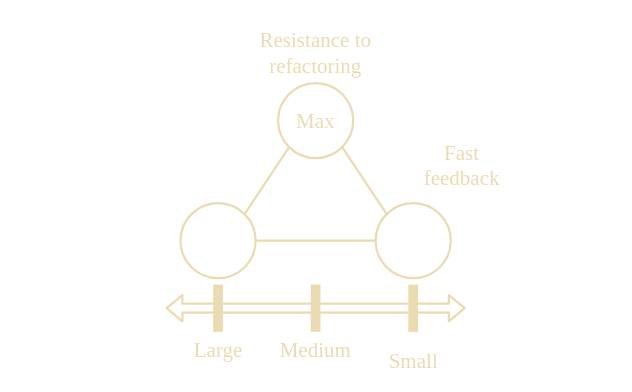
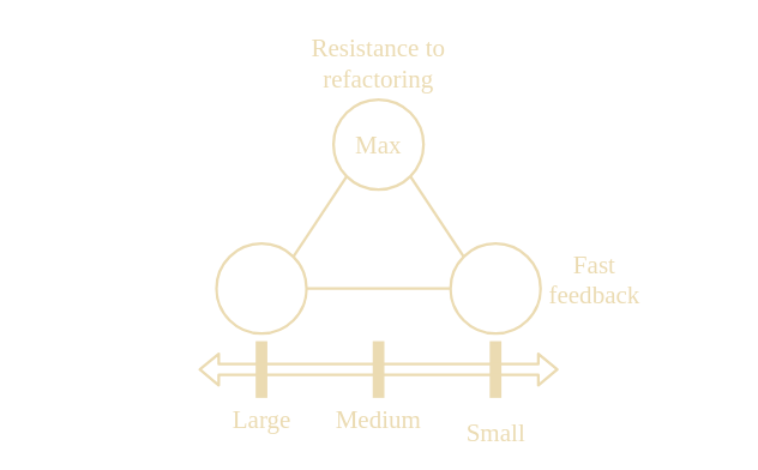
- <mxCell id="10" value="Fast feedback" style="text;fontSize=28;align=center;verticalAlign=middle;html=1;fontColor=#EBDBB2;whiteSpace=wrap;fontFamily=Work Sans;FType=g;" parent="1" vertex="1"><mxGeometry x="555" y="180" width="120" height="80" as="geometry" /></mxCell>
+ <mxCell id="10" value="Fast feedback" style="text;fontSize=28;align=center;verticalAlign=middle;html=1;fontColor=#EBDBB2;whiteSpace=wrap;fontFamily=Work Sans;FType=g;" parent="1" vertex="1"><mxGeometry x="600" y="270" width="120" height="80" as="geometry" /></mxCell>
